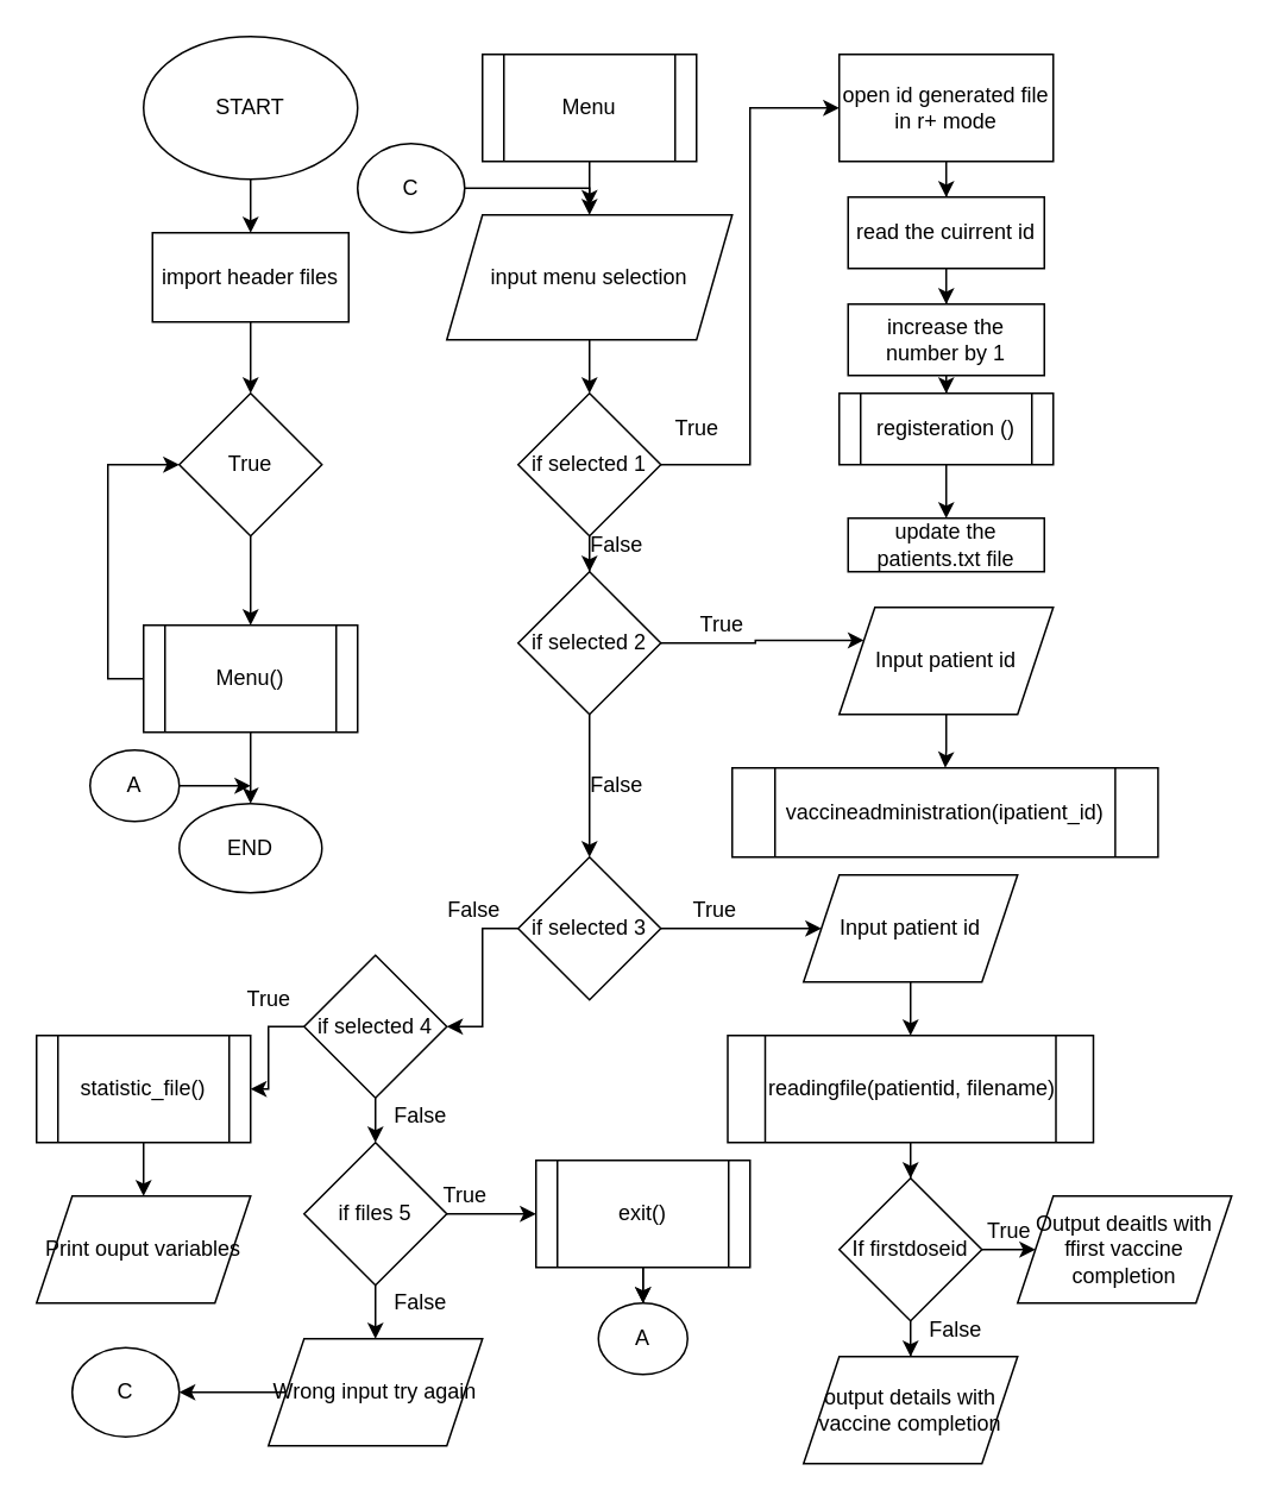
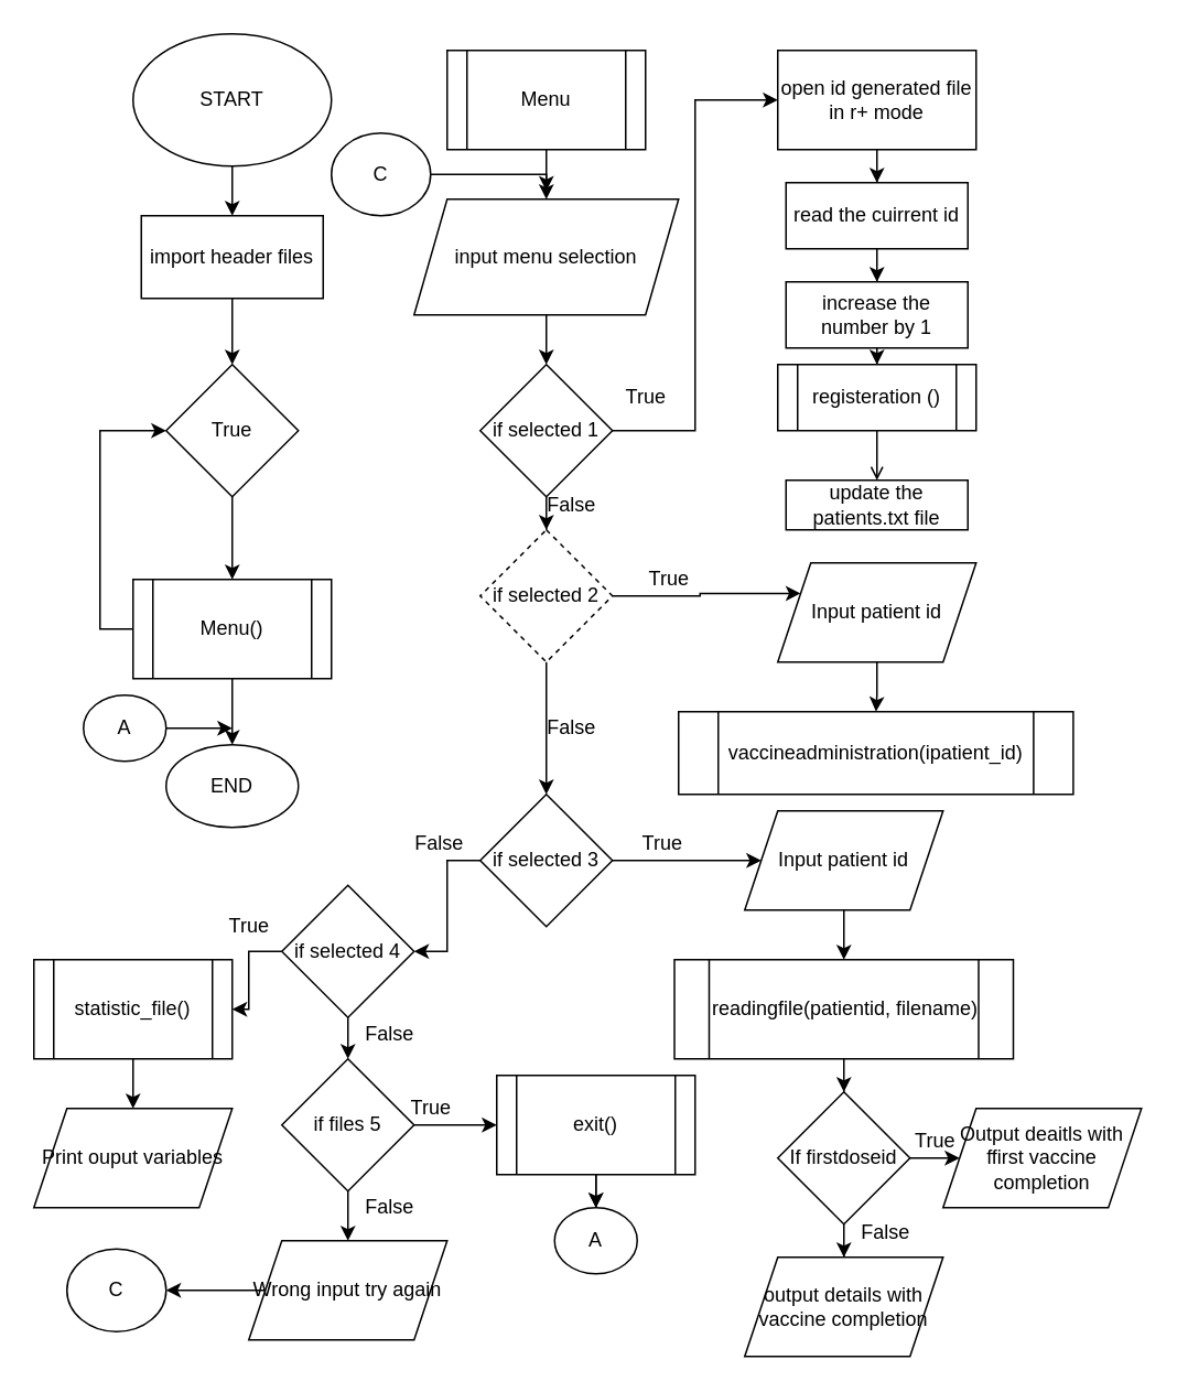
- <mxCell id="25" value="" style="edgeStyle=orthogonalEdgeStyle;rounded=0;orthogonalLoop=1;jettySize=auto;html=1;" edge="1" parent="1" source="26" target="27"><mxGeometry relative="1" as="geometry" /></mxCell>
+ <mxCell id="25" value="" style="edgeStyle=orthogonalEdgeStyle;rounded=0;orthogonalLoop=1;jettySize=auto;html=1;endArrow=open;" edge="1" parent="1" source="26" target="27"><mxGeometry relative="1" as="geometry" /></mxCell>
- <mxCell id="30" value="if selected 2" style="rhombus;whiteSpace=wrap;html=1;" vertex="1" parent="1"><mxGeometry x="290" y="320" width="80" height="80" as="geometry" /></mxCell>
+ <mxCell id="30" value="if selected 2" style="rhombus;whiteSpace=wrap;html=1;dashed=1;" vertex="1" parent="1"><mxGeometry x="290" y="320" width="80" height="80" as="geometry" /></mxCell>
